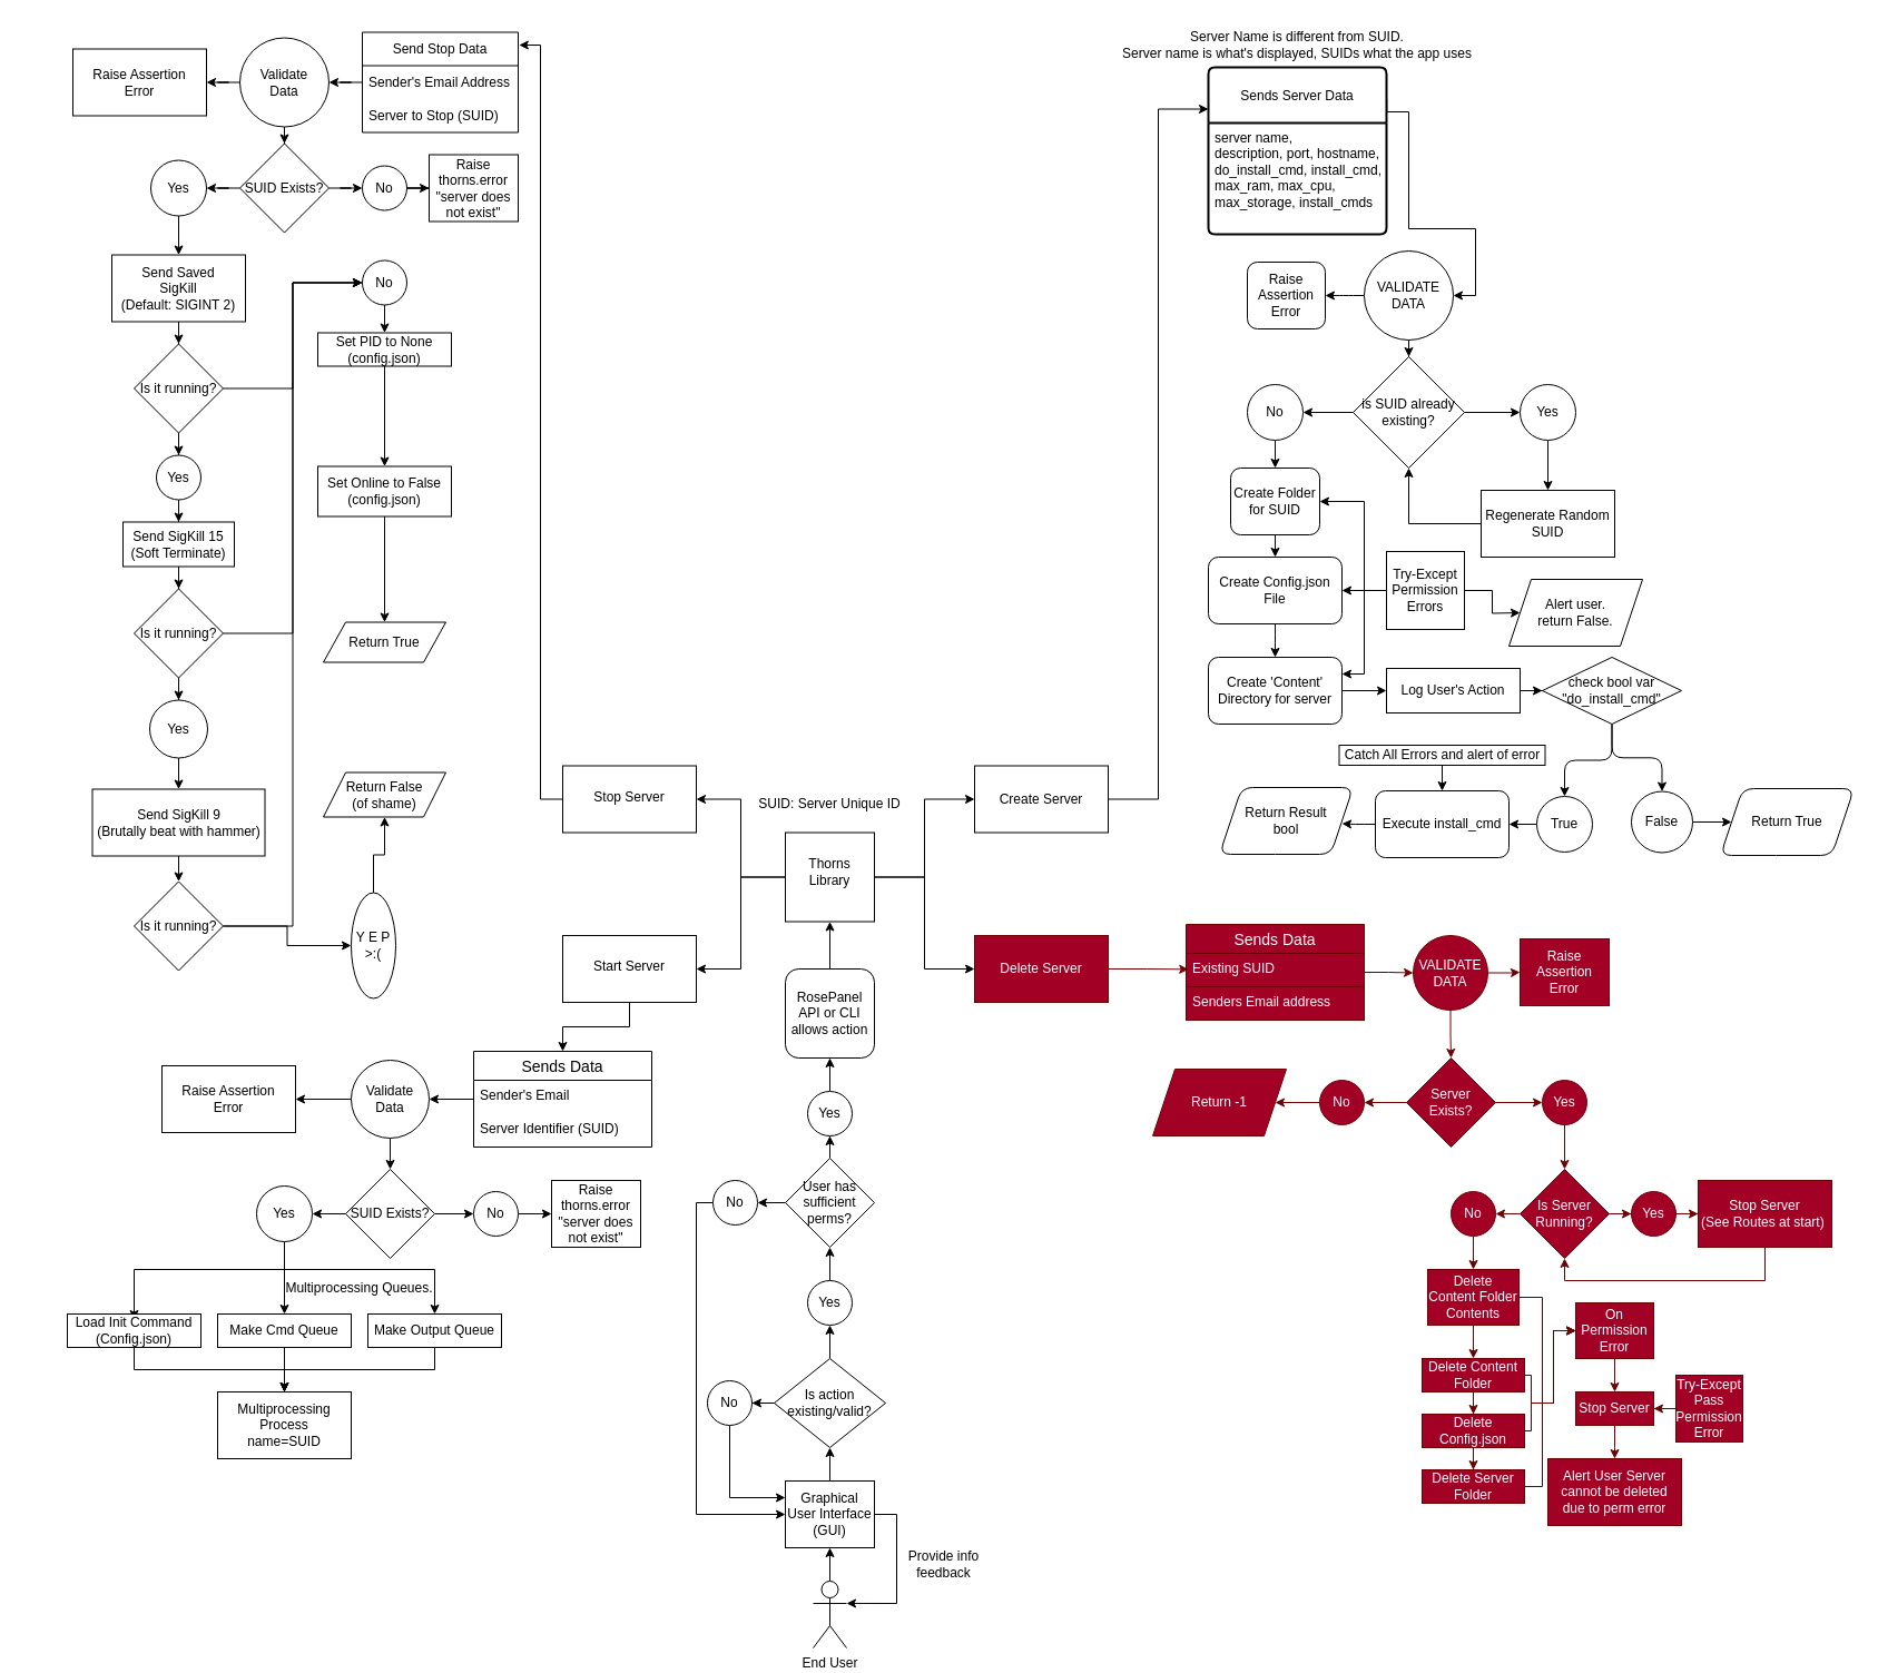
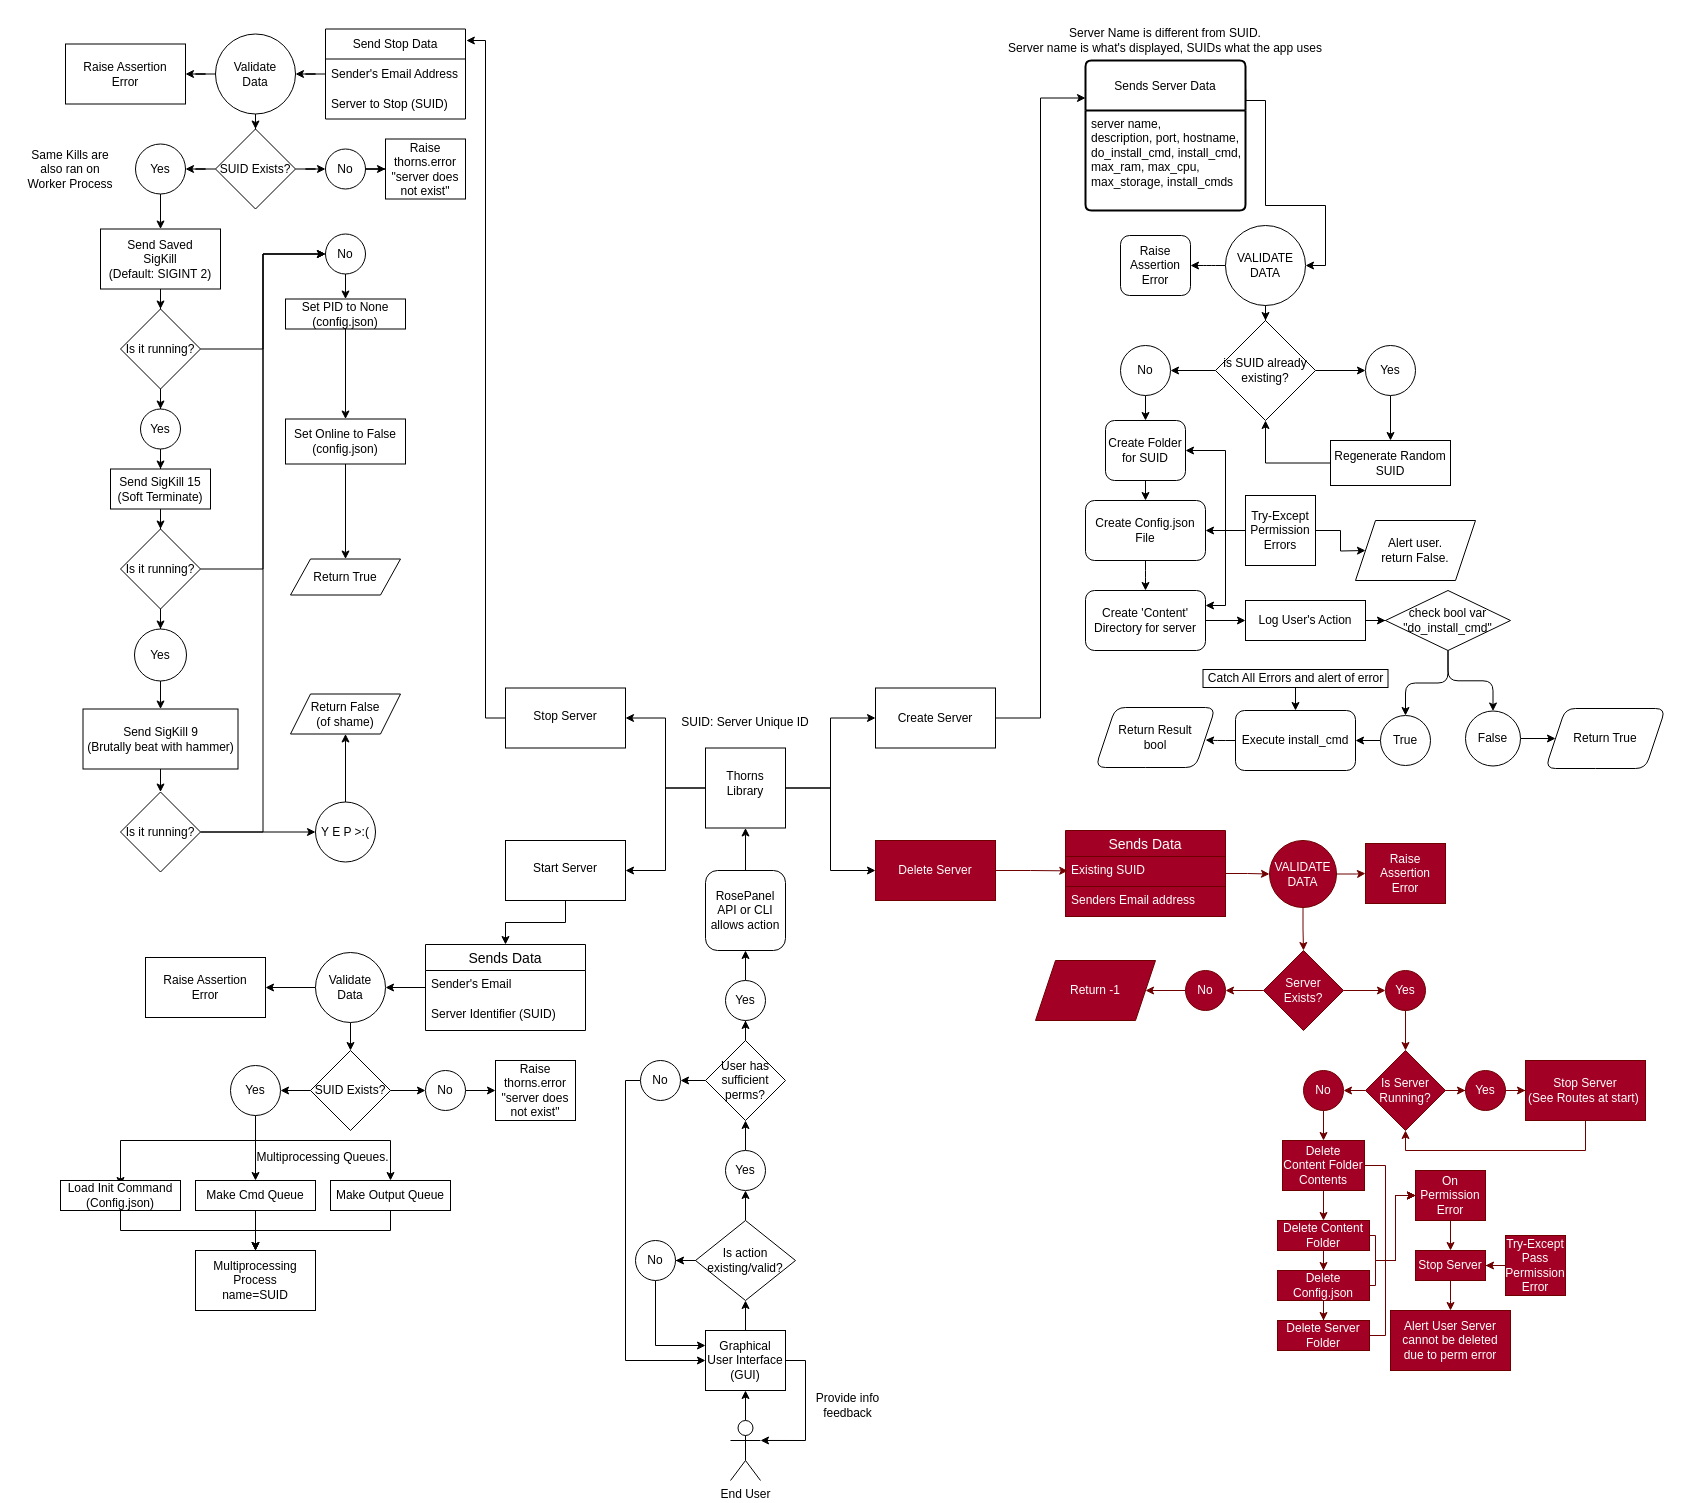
+ <mxCell id="170" value="Same Kills are also ran on Worker Process" style="text;html=1;align=center;verticalAlign=middle;whiteSpace=wrap;rounded=0;" parent="1" vertex="1"><mxGeometry x="20" y="146" width="100" height="45" as="geometry" /></mxCell>
- <mxCell id="33" value="Regenerate Random&lt;div&gt;SUID&lt;/div&gt;" style="rounded=0;whiteSpace=wrap;html=1;" parent="1" vertex="1"><mxGeometry x="1330" y="440" width="120" height="60" as="geometry" /></mxCell>
+ <mxCell id="33" value="Regenerate Random&lt;div&gt;SUID&lt;/div&gt;" style="rounded=0;whiteSpace=wrap;html=1;" parent="1" vertex="1"><mxGeometry x="1330" y="440" width="120" height="45" as="geometry" /></mxCell>
- <mxCell id="164" value="Y E P &amp;gt;:(" style="ellipse;whiteSpace=wrap;html=1;aspect=fixed;" parent="1" vertex="1"><mxGeometry x="315" y="801.5" width="40" height="95" as="geometry" /></mxCell>
+ <mxCell id="164" value="Y E P &amp;gt;:(" style="ellipse;whiteSpace=wrap;html=1;aspect=fixed;" parent="1" vertex="1"><mxGeometry x="315" y="801.5" width="60" height="60" as="geometry" /></mxCell>
